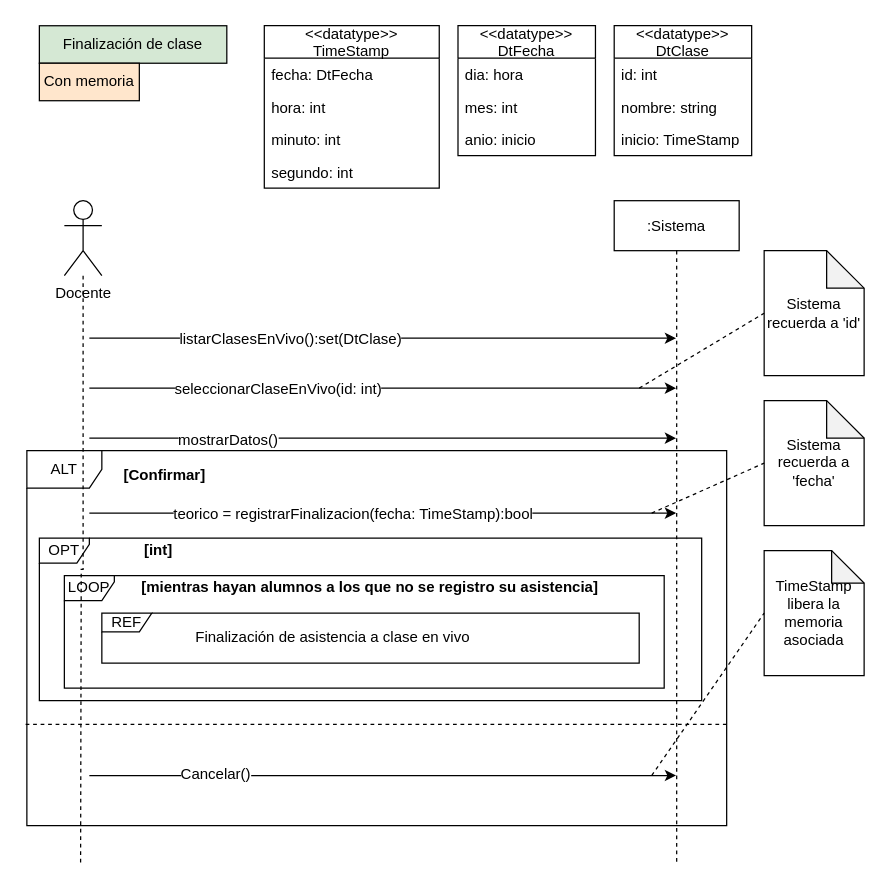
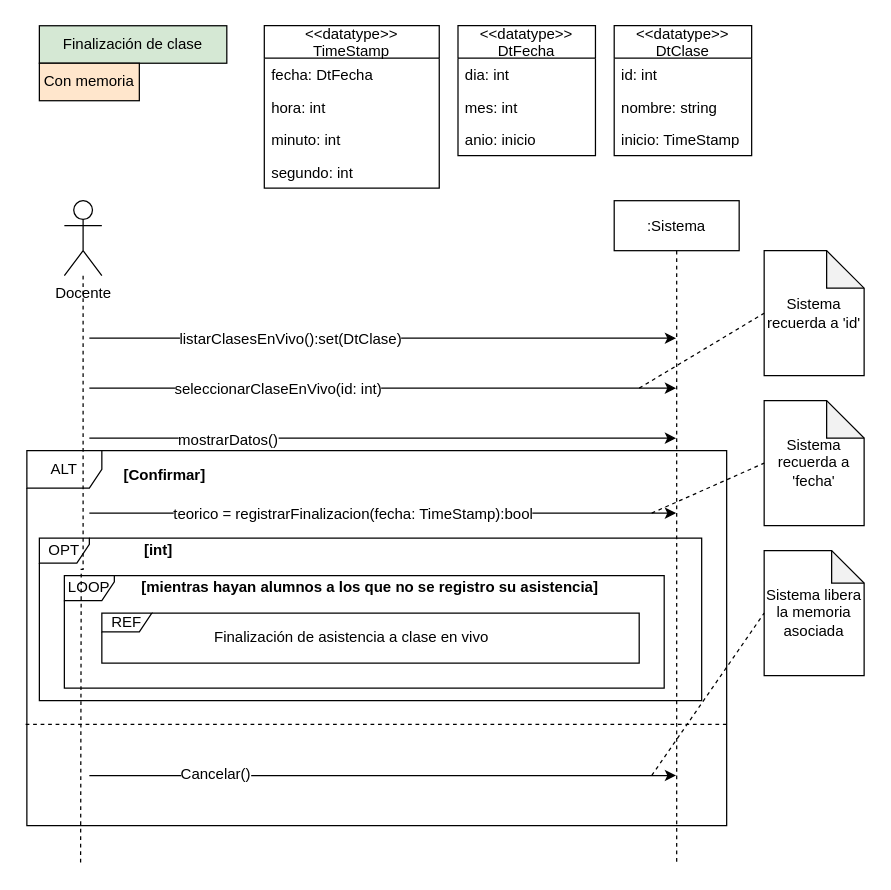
- <mxCell id="34" value="dia: hora" style="text;strokeColor=none;fillColor=none;align=left;verticalAlign=top;spacingLeft=4;spacingRight=4;overflow=hidden;rotatable=0;points=[[0,0.5],[1,0.5]];portConstraint=eastwest;" parent="33" vertex="1"><mxGeometry y="26" width="110" height="26" as="geometry" /></mxCell>
+ <mxCell id="34" value="dia: int" style="text;strokeColor=none;fillColor=none;align=left;verticalAlign=top;spacingLeft=4;spacingRight=4;overflow=hidden;rotatable=0;points=[[0,0.5],[1,0.5]];portConstraint=eastwest;" parent="33" vertex="1"><mxGeometry y="26" width="110" height="26" as="geometry" /></mxCell>
- <mxCell id="27" value="TimeStamp libera la memoria asociada" style="shape=note;whiteSpace=wrap;html=1;backgroundOutline=1;darkOpacity=0.05;size=26;" parent="1" vertex="1"><mxGeometry x="611" y="440" width="80" height="100" as="geometry" /></mxCell>
+ <mxCell id="27" value="Sistema libera la memoria asociada" style="shape=note;whiteSpace=wrap;html=1;backgroundOutline=1;darkOpacity=0.05;size=26;" parent="1" vertex="1"><mxGeometry x="611" y="440" width="80" height="100" as="geometry" /></mxCell>
- <mxCell id="44" value="Finalización de asistencia a clase en vivo" style="text;html=1;strokeColor=none;fillColor=none;align=center;verticalAlign=middle;whiteSpace=wrap;rounded=0;" vertex="1" parent="1"><mxGeometry x="141" y="500" width="250" height="20" as="geometry" /></mxCell>
+ <mxCell id="44" value="Finalización de asistencia a clase en vivo" style="text;html=1;strokeColor=none;fillColor=none;align=center;verticalAlign=middle;whiteSpace=wrap;rounded=0;" vertex="1" parent="1"><mxGeometry x="156" y="500" width="250" height="20" as="geometry" /></mxCell>
